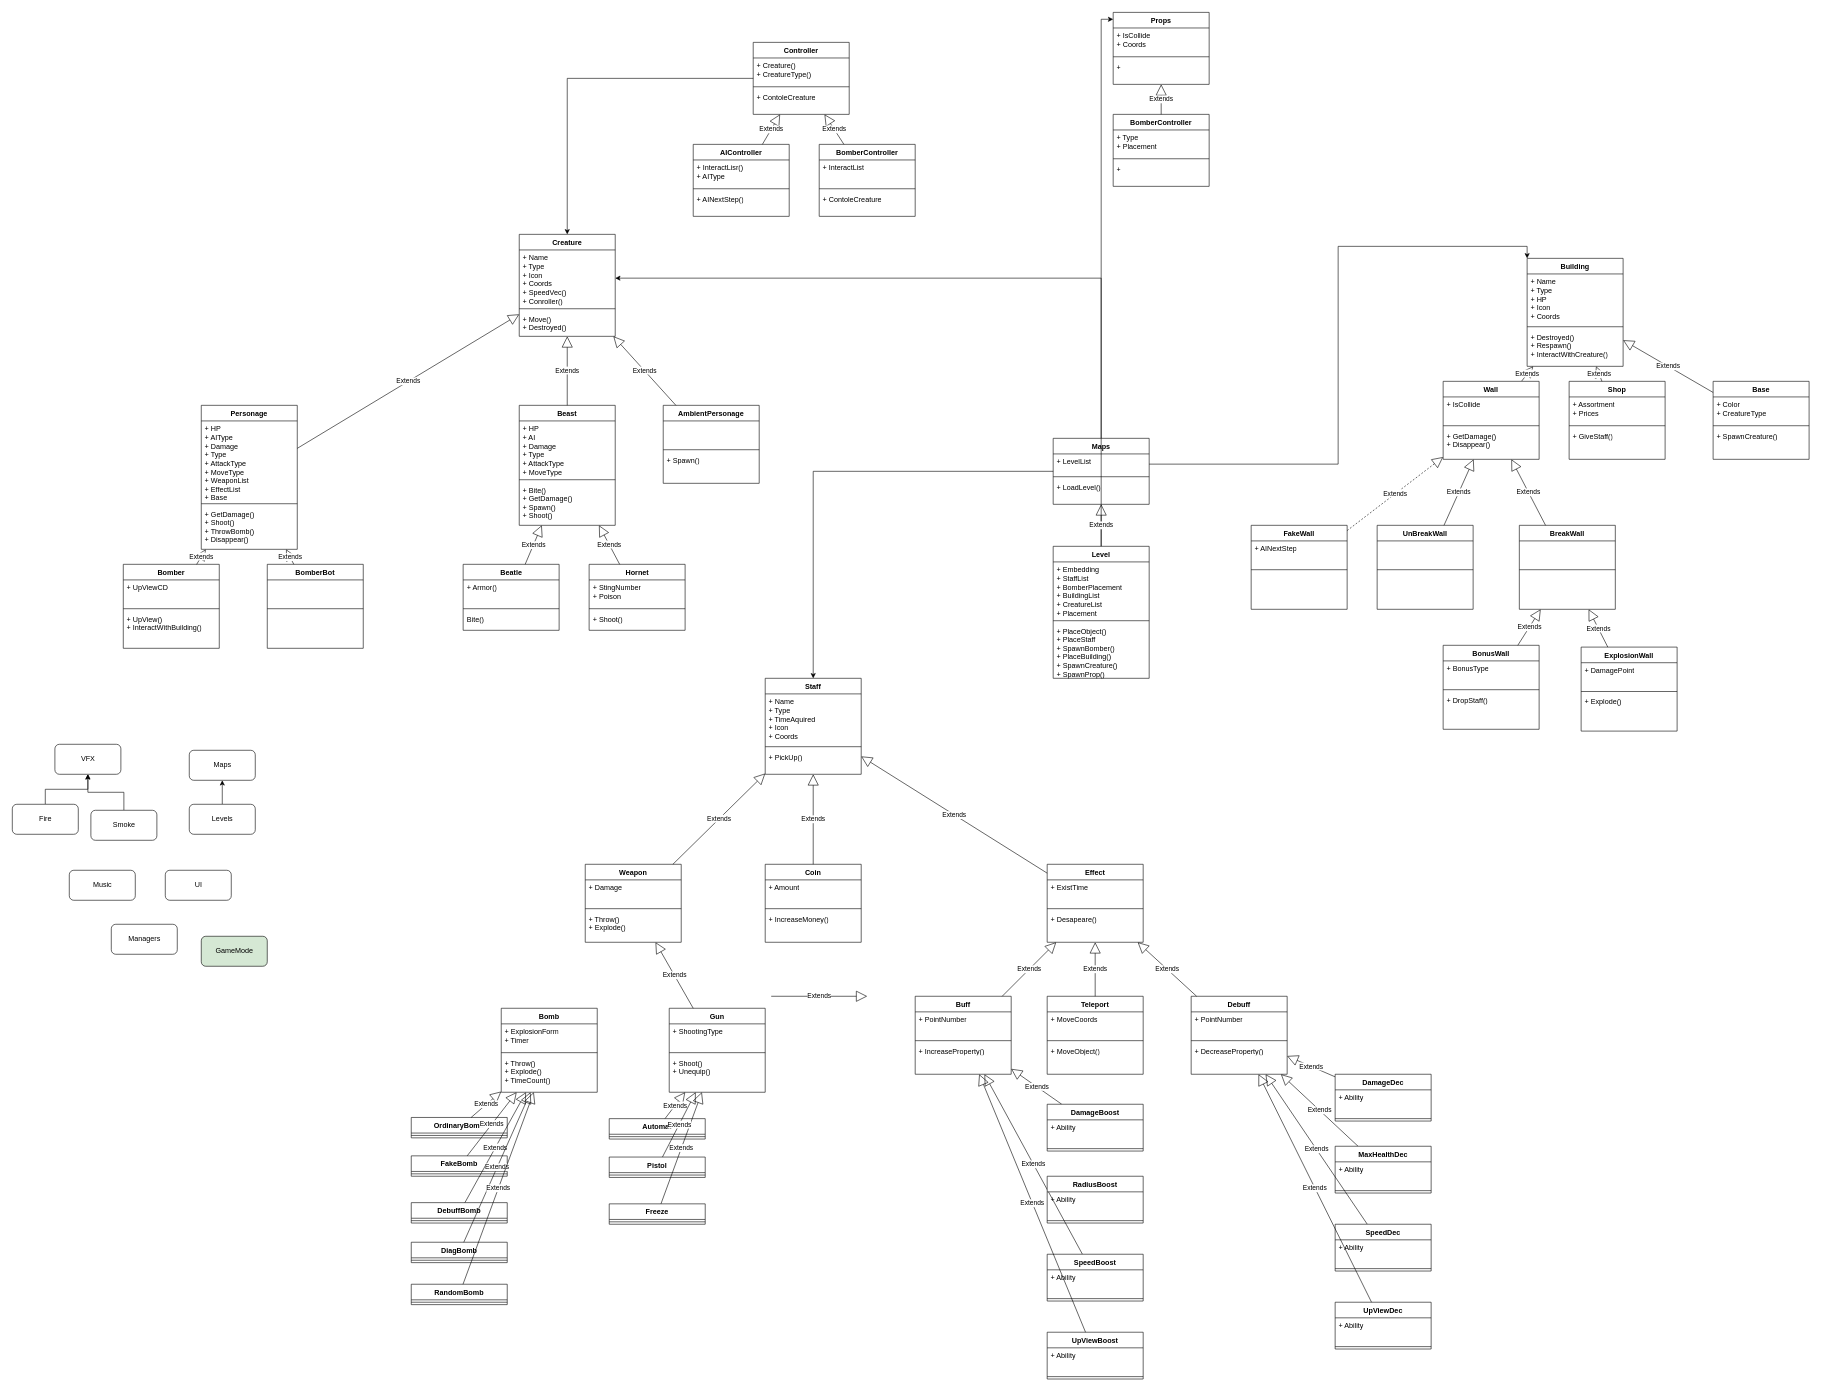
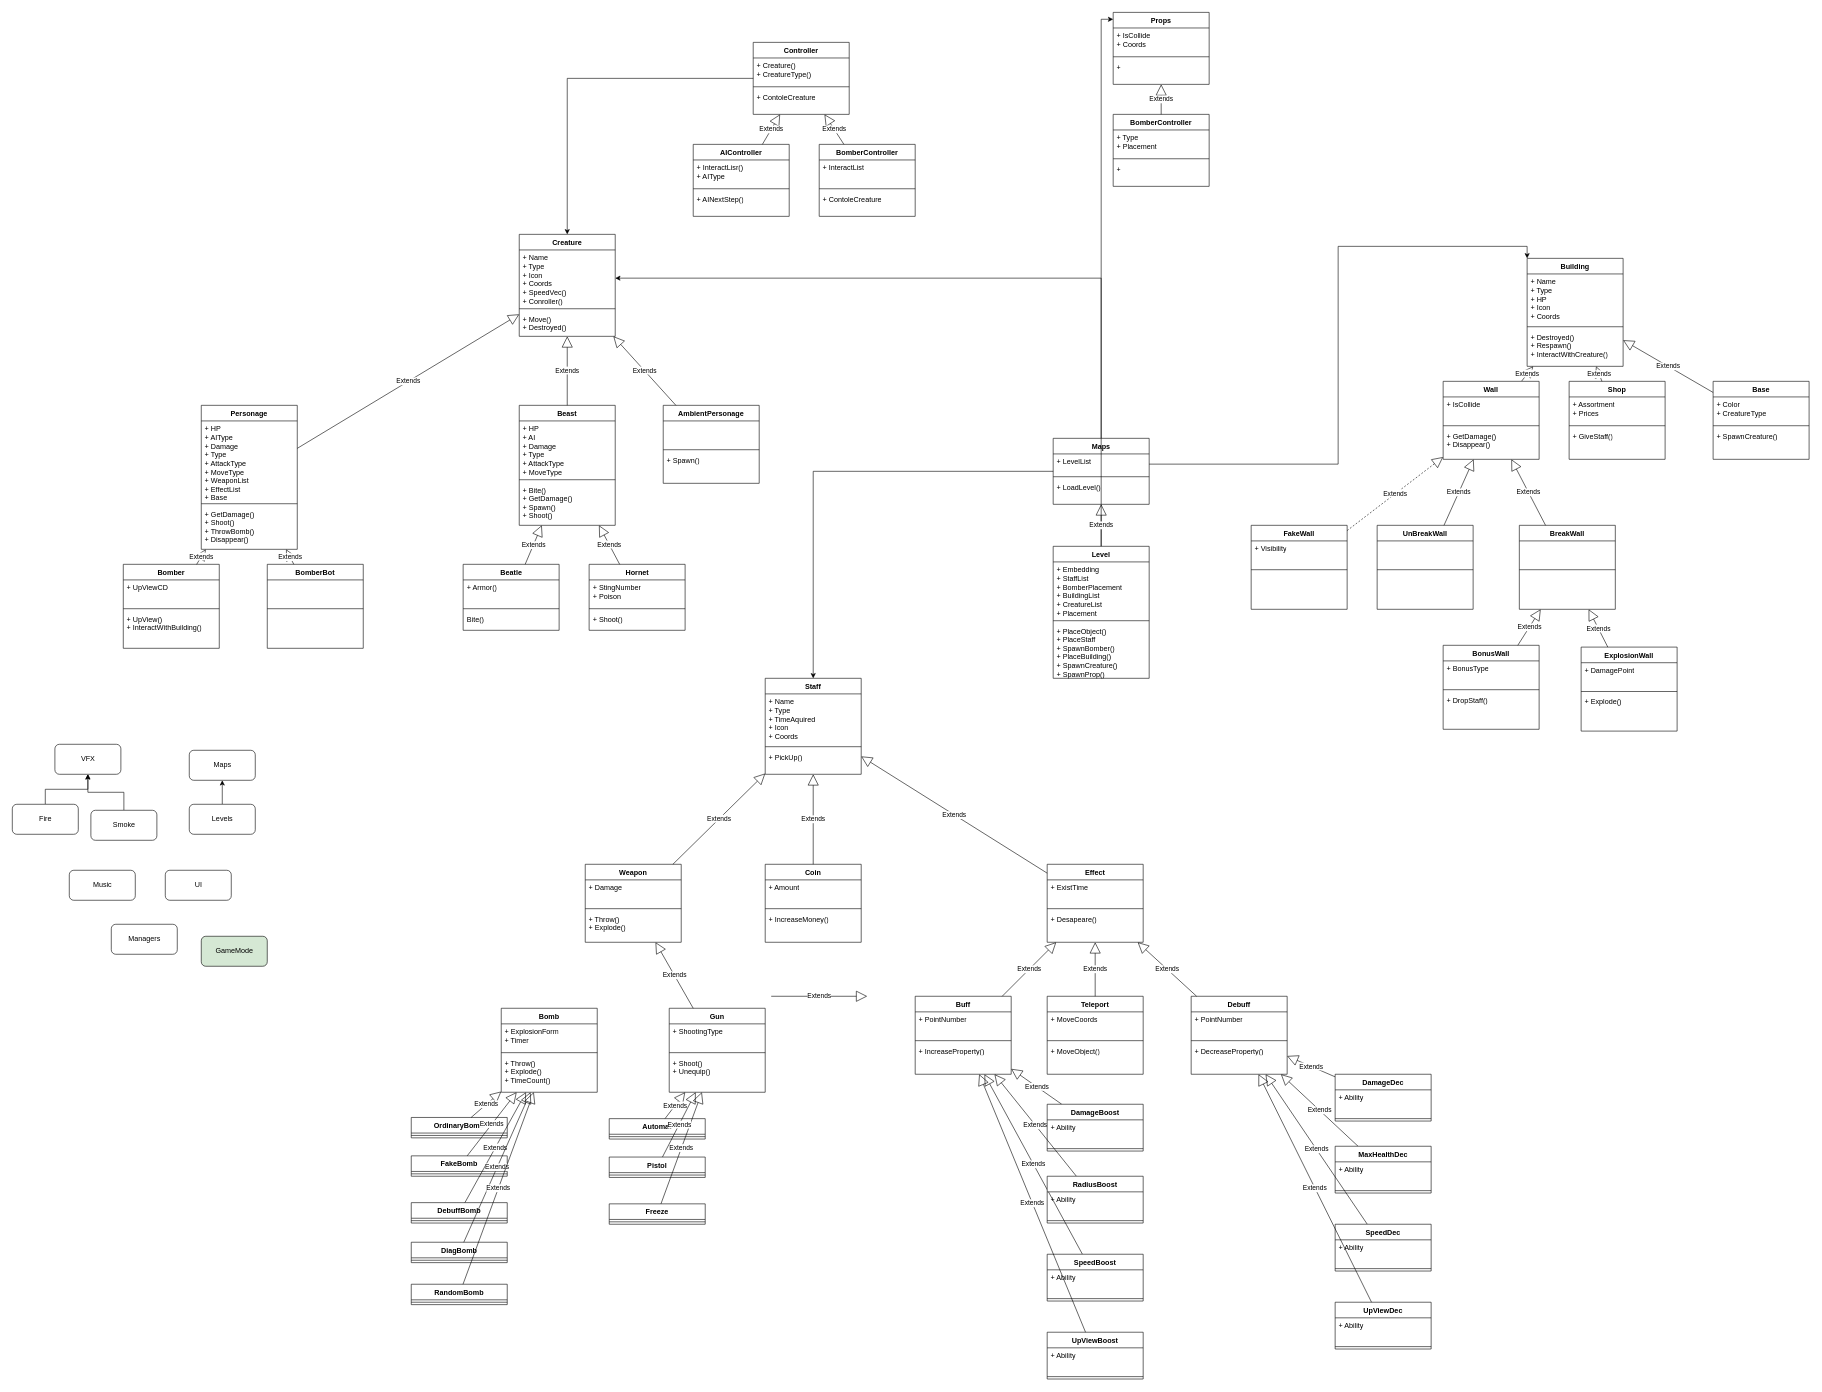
- <mxCell id="128" value="+ AINextStep" style="text;strokeColor=none;fillColor=none;align=left;verticalAlign=top;spacingLeft=4;spacingRight=4;overflow=hidden;rotatable=0;points=[[0,0.5],[1,0.5]];portConstraint=eastwest;whiteSpace=wrap;html=1;" vertex="1" parent="127"><mxGeometry y="26" width="160" height="44" as="geometry" /></mxCell>
+ <mxCell id="128" value="+ Visibility" style="text;strokeColor=none;fillColor=none;align=left;verticalAlign=top;spacingLeft=4;spacingRight=4;overflow=hidden;rotatable=0;points=[[0,0.5],[1,0.5]];portConstraint=eastwest;whiteSpace=wrap;html=1;" vertex="1" parent="127"><mxGeometry y="26" width="160" height="44" as="geometry" /></mxCell>
+ <mxCell id="41" value="Extends" style="endArrow=block;endSize=16;endFill=0;html=1;rounded=0;" edge="1" parent="1" source="47" target="35"><mxGeometry width="160" relative="1" as="geometry"><mxPoint x="1215" y="2000" as="sourcePoint" /><mxPoint x="1375" y="2000" as="targetPoint" /></mxGeometry></mxCell>
